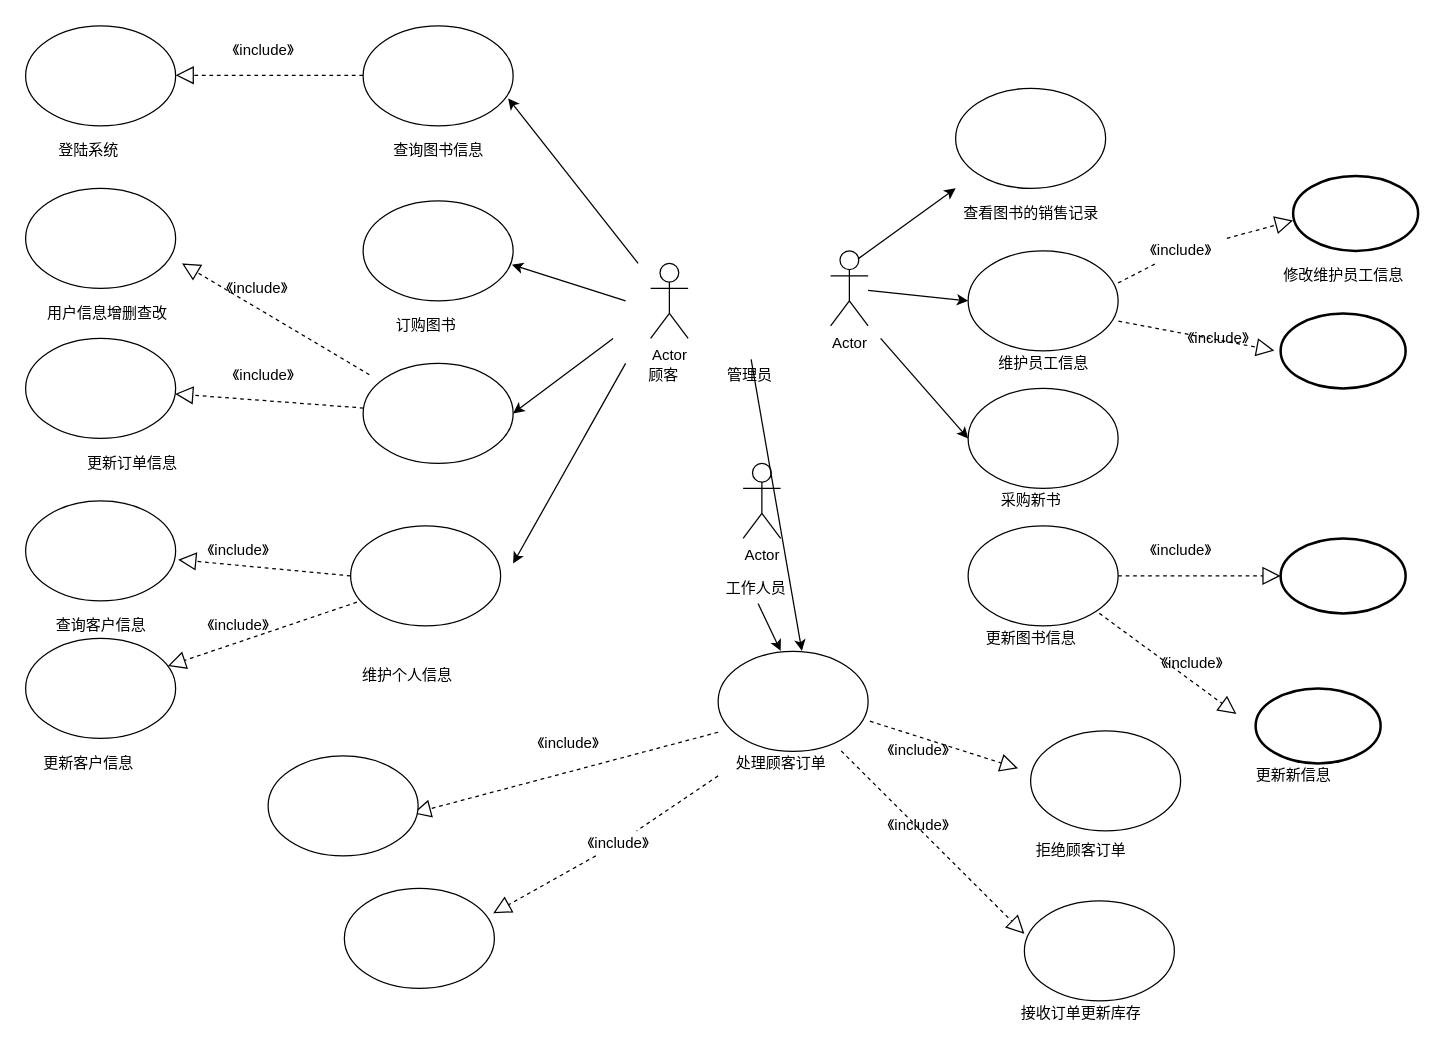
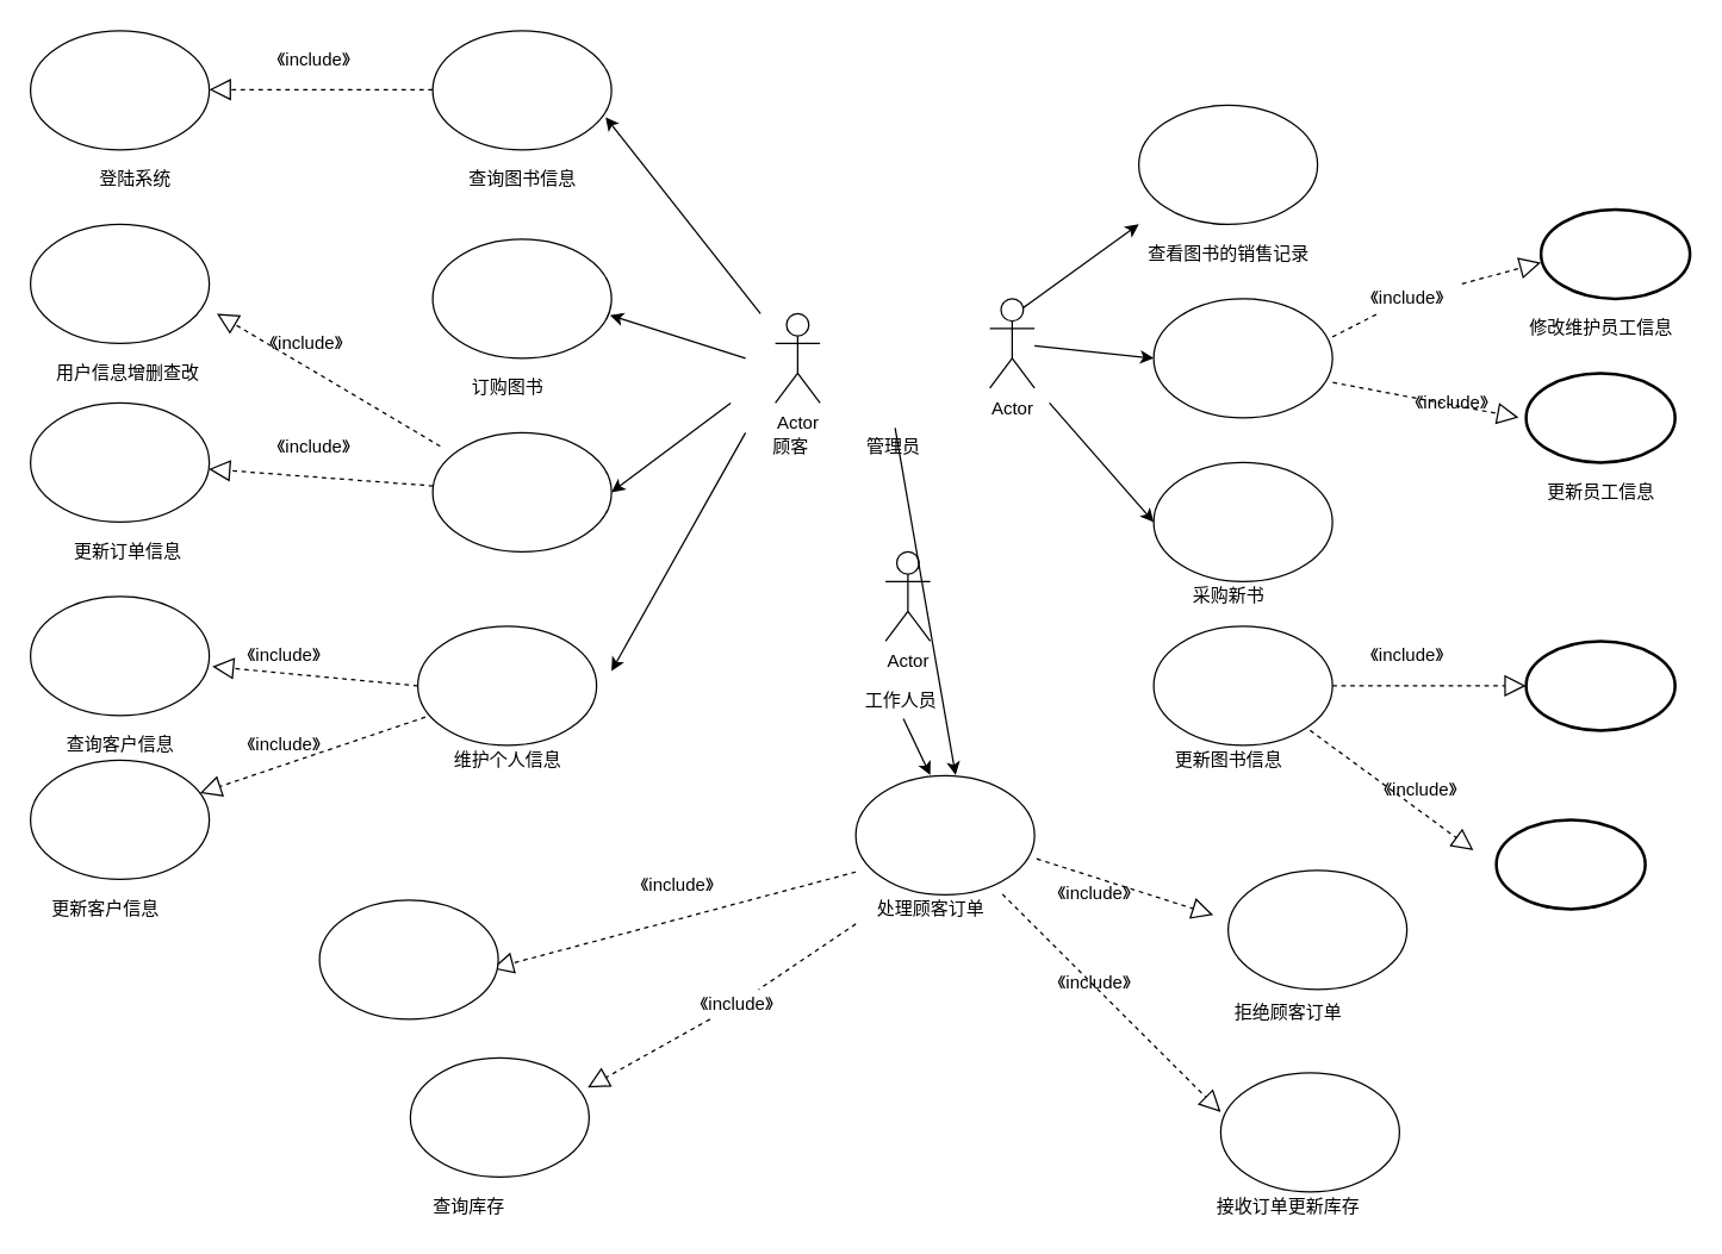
- <mxCell id="3" value="登陆系统" style="text;html=1;align=center;verticalAlign=middle;resizable=0;points=[];autosize=1;strokeColor=none;fillColor=none;" vertex="1" parent="1"><mxGeometry x="40" y="110" width="60" height="20" as="geometry" /></mxCell>
+ <mxCell id="3" value="登陆系统" style="text;html=1;align=center;verticalAlign=middle;resizable=0;points=[];autosize=1;strokeColor=none;fillColor=none;" vertex="1" parent="1"><mxGeometry x="60" y="110" width="60" height="20" as="geometry" /></mxCell>
- <mxCell id="42" value="维护员工信息" style="text;html=1;align=center;verticalAlign=middle;resizable=0;points=[];autosize=1;strokeColor=none;fillColor=none;" vertex="1" parent="1"><mxGeometry x="789" y="280" width="90" height="20" as="geometry" /></mxCell>
+ <mxCell id="56" value="更新员工信息" style="text;html=1;align=center;verticalAlign=middle;resizable=0;points=[];autosize=1;strokeColor=none;fillColor=none;" vertex="1" parent="1"><mxGeometry x="1029" y="320" width="90" height="20" as="geometry" /></mxCell>
- <mxCell id="7" value="更新订单信息" style="text;html=1;align=center;verticalAlign=middle;resizable=0;points=[];autosize=1;strokeColor=none;fillColor=none;" vertex="1" parent="1"><mxGeometry x="60" y="360" width="90" height="20" as="geometry" /></mxCell>
+ <mxCell id="7" value="更新订单信息" style="text;html=1;align=center;verticalAlign=middle;resizable=0;points=[];autosize=1;strokeColor=none;fillColor=none;" vertex="1" parent="1"><mxGeometry x="40" y="360" width="90" height="20" as="geometry" /></mxCell>
- <mxCell id="24" value="维护个人信息" style="text;html=1;align=center;verticalAlign=middle;resizable=0;points=[];autosize=1;strokeColor=none;fillColor=none;" vertex="1" parent="1"><mxGeometry x="280" y="530" width="90" height="20" as="geometry" /></mxCell>
+ <mxCell id="24" value="维护个人信息" style="text;html=1;align=center;verticalAlign=middle;resizable=0;points=[];autosize=1;strokeColor=none;fillColor=none;" vertex="1" parent="1"><mxGeometry x="295" y="500" width="90" height="20" as="geometry" /></mxCell>
- <mxCell id="63" value="更新新信息" style="text;html=1;align=center;verticalAlign=middle;resizable=0;points=[];autosize=1;strokeColor=none;fillColor=none;" vertex="1" parent="1"><mxGeometry x="994" y="610" width="80" height="20" as="geometry" /></mxCell>
+ <mxCell id="85" value="查询库存" style="text;html=1;align=center;verticalAlign=middle;resizable=0;points=[];autosize=1;strokeColor=none;fillColor=none;" vertex="1" parent="1"><mxGeometry x="284" y="800" width="60" height="20" as="geometry" /></mxCell>
